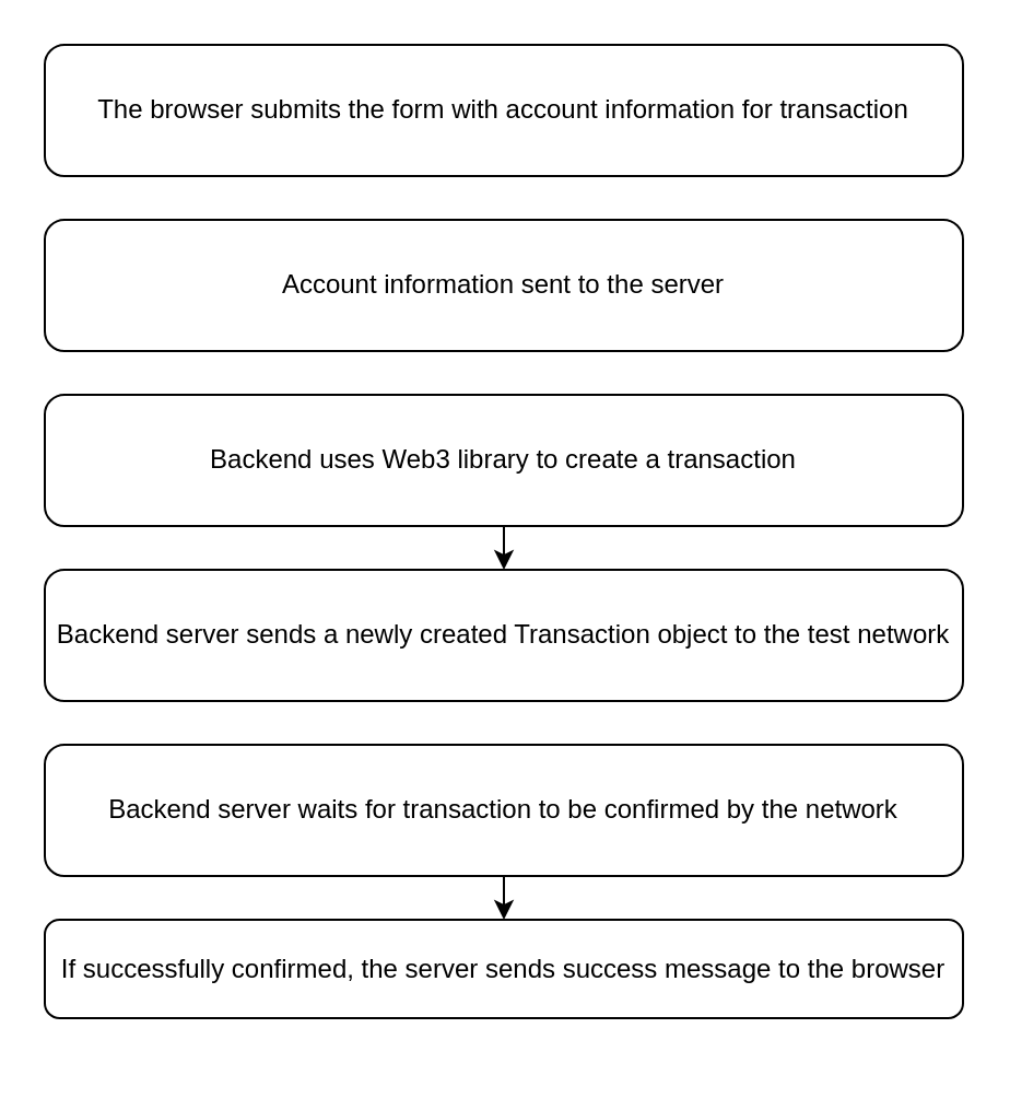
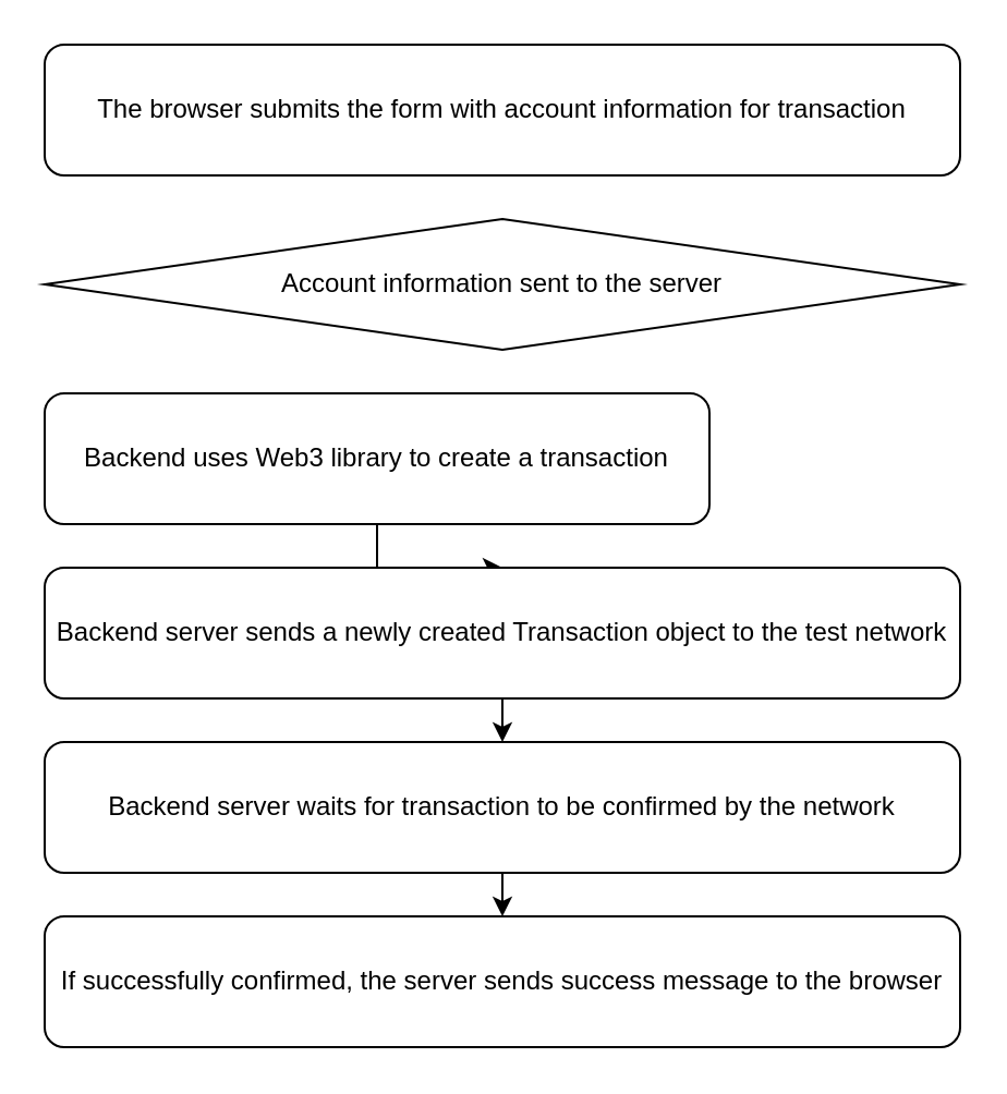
- <mxCell id="3" value="Account information sent to the server" style="rounded=1;whiteSpace=wrap;html=1;" parent="1" vertex="1"><mxGeometry x="20" y="100" width="420" height="60" as="geometry" /></mxCell>
+ <mxCell id="3" value="Account information sent to the server" style="rhombus;whiteSpace=wrap;html=1;" parent="1" vertex="1"><mxGeometry x="20" y="100" width="420" height="60" as="geometry" /></mxCell>
- <mxCell id="5" value="Backend uses Web3 library to create a transaction" style="rounded=1;whiteSpace=wrap;html=1;" parent="1" vertex="1"><mxGeometry x="20" y="180" width="420" height="60" as="geometry" /></mxCell>
+ <mxCell id="5" value="Backend uses Web3 library to create a transaction" style="rounded=1;whiteSpace=wrap;html=1;" parent="1" vertex="1"><mxGeometry x="20" y="180" width="305" height="60" as="geometry" /></mxCell>
+ <mxCell id="6" style="edgeStyle=orthogonalEdgeStyle;rounded=0;orthogonalLoop=1;jettySize=auto;html=1;exitX=0.5;exitY=1;exitDx=0;exitDy=0;entryX=0.5;entryY=0;entryDx=0;entryDy=0;" parent="1" source="7" target="9" edge="1"><mxGeometry relative="1" as="geometry" /></mxCell>
- <mxCell id="10" value="If successfully confirmed, the server sends success message to the browser" style="rounded=1;whiteSpace=wrap;html=1;" parent="1" vertex="1"><mxGeometry x="20" y="420" width="420" height="45" as="geometry" /></mxCell>
+ <mxCell id="10" value="If successfully confirmed, the server sends success message to the browser" style="rounded=1;whiteSpace=wrap;html=1;" parent="1" vertex="1"><mxGeometry x="20" y="420" width="420" height="60" as="geometry" /></mxCell>
